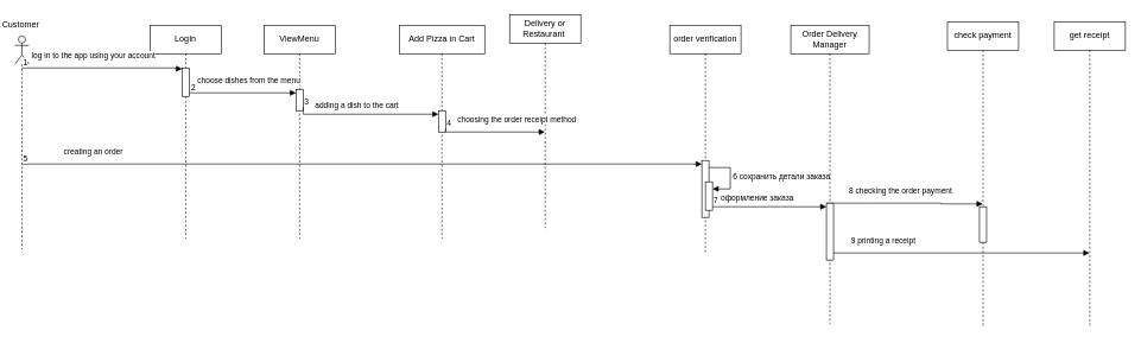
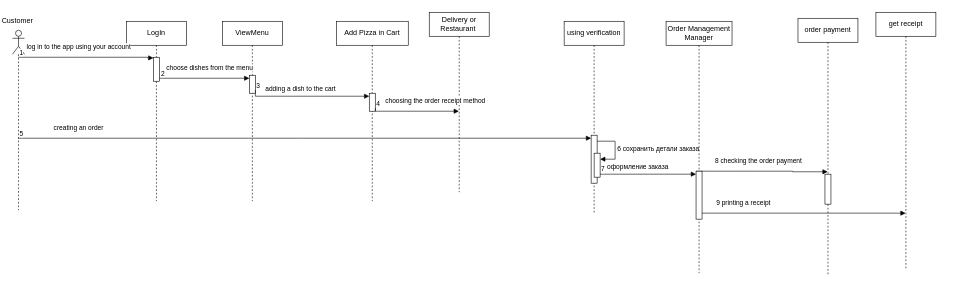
- <mxCell id="25" value="check payment" style="shape=umlLifeline;perimeter=lifelinePerimeter;whiteSpace=wrap;html=1;container=1;dropTarget=0;collapsible=0;recursiveResize=0;outlineConnect=0;portConstraint=eastwest;newEdgeStyle={&quot;curved&quot;:0,&quot;rounded&quot;:0};" parent="1" vertex="1"><mxGeometry x="1330" y="30" width="100" height="430" as="geometry" /></mxCell>
+ <mxCell id="25" value="order payment" style="shape=umlLifeline;perimeter=lifelinePerimeter;whiteSpace=wrap;html=1;container=1;dropTarget=0;collapsible=0;recursiveResize=0;outlineConnect=0;portConstraint=eastwest;newEdgeStyle={&quot;curved&quot;:0,&quot;rounded&quot;:0};" parent="1" vertex="1"><mxGeometry x="1330" y="30" width="100" height="430" as="geometry" /></mxCell>
- <mxCell id="19" value="order verification" style="shape=umlLifeline;perimeter=lifelinePerimeter;whiteSpace=wrap;html=1;container=1;dropTarget=0;collapsible=0;recursiveResize=0;outlineConnect=0;portConstraint=eastwest;newEdgeStyle={&quot;curved&quot;:0,&quot;rounded&quot;:0};" parent="1" vertex="1"><mxGeometry x="940" y="35" width="100" height="320" as="geometry" /></mxCell>
+ <mxCell id="19" value="using verification" style="shape=umlLifeline;perimeter=lifelinePerimeter;whiteSpace=wrap;html=1;container=1;dropTarget=0;collapsible=0;recursiveResize=0;outlineConnect=0;portConstraint=eastwest;newEdgeStyle={&quot;curved&quot;:0,&quot;rounded&quot;:0};" parent="1" vertex="1"><mxGeometry x="940" y="35" width="100" height="320" as="geometry" /></mxCell>
- <mxCell id="29" value="Order Delivery Manager" style="shape=umlLifeline;perimeter=lifelinePerimeter;whiteSpace=wrap;html=1;container=1;dropTarget=0;collapsible=0;recursiveResize=0;outlineConnect=0;portConstraint=eastwest;newEdgeStyle={&quot;curved&quot;:0,&quot;rounded&quot;:0};" parent="1" vertex="1"><mxGeometry x="1110" y="35" width="110" height="420" as="geometry" /></mxCell>
+ <mxCell id="29" value="Order Management Manager" style="shape=umlLifeline;perimeter=lifelinePerimeter;whiteSpace=wrap;html=1;container=1;dropTarget=0;collapsible=0;recursiveResize=0;outlineConnect=0;portConstraint=eastwest;newEdgeStyle={&quot;curved&quot;:0,&quot;rounded&quot;:0};" parent="1" vertex="1"><mxGeometry x="1110" y="35" width="110" height="420" as="geometry" /></mxCell>
- <mxCell id="10" value="get receipt" style="shape=umlLifeline;perimeter=lifelinePerimeter;whiteSpace=wrap;html=1;container=1;dropTarget=0;collapsible=0;recursiveResize=0;outlineConnect=0;portConstraint=eastwest;newEdgeStyle={&quot;curved&quot;:0,&quot;rounded&quot;:0};" parent="1" vertex="1"><mxGeometry x="1480" y="30" width="100" height="430" as="geometry" /></mxCell>
+ <mxCell id="10" value="get receipt" style="shape=umlLifeline;perimeter=lifelinePerimeter;whiteSpace=wrap;html=1;container=1;dropTarget=0;collapsible=0;recursiveResize=0;outlineConnect=0;portConstraint=eastwest;newEdgeStyle={&quot;curved&quot;:0,&quot;rounded&quot;:0};" parent="1" vertex="1"><mxGeometry x="1460" y="20" width="100" height="430" as="geometry" /></mxCell>
